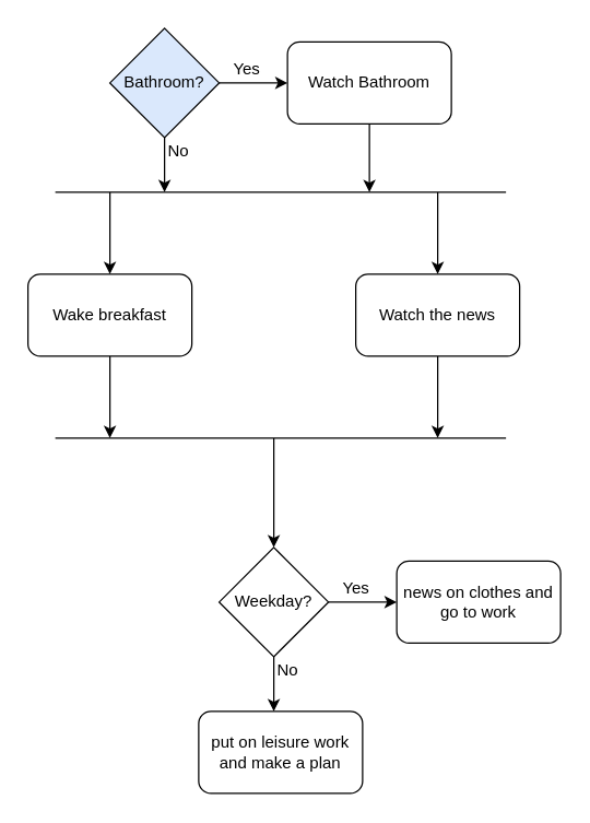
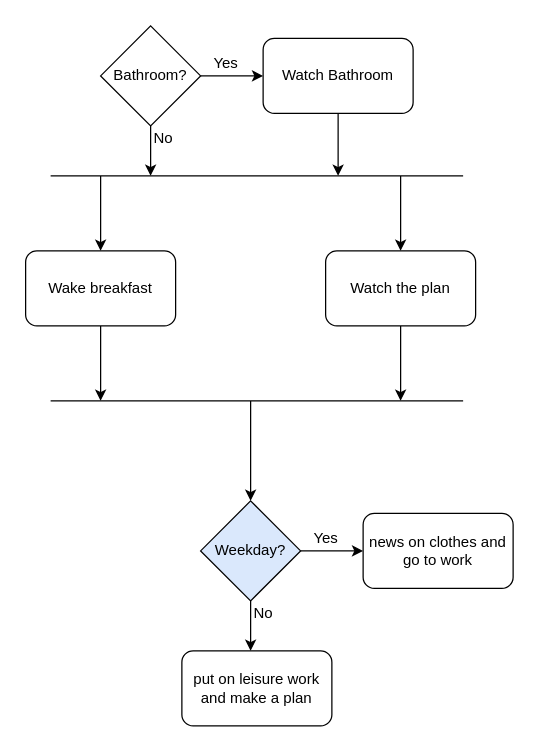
- <mxCell id="4" value="Bathroom?" style="rhombus;whiteSpace=wrap;html=1;fillColor=#dae8fc;" parent="1" vertex="1"><mxGeometry x="80" y="20" width="80" height="80" as="geometry" /></mxCell>
+ <mxCell id="4" value="Bathroom?" style="rhombus;whiteSpace=wrap;html=1;" parent="1" vertex="1"><mxGeometry x="80" y="20" width="80" height="80" as="geometry" /></mxCell>
- <mxCell id="8" value="Watch the news" style="rounded=1;whiteSpace=wrap;html=1;" parent="1" vertex="1"><mxGeometry x="260" y="200" width="120" height="60" as="geometry" /></mxCell>
+ <mxCell id="8" value="Watch the plan" style="rounded=1;whiteSpace=wrap;html=1;" parent="1" vertex="1"><mxGeometry x="260" y="200" width="120" height="60" as="geometry" /></mxCell>
- <mxCell id="20" value="Weekday?" style="rhombus;whiteSpace=wrap;html=1;" parent="1" vertex="1"><mxGeometry x="160" y="400" width="80" height="80" as="geometry" /></mxCell>
+ <mxCell id="20" value="Weekday?" style="rhombus;whiteSpace=wrap;html=1;fillColor=#dae8fc;" parent="1" vertex="1"><mxGeometry x="160" y="400" width="80" height="80" as="geometry" /></mxCell>
